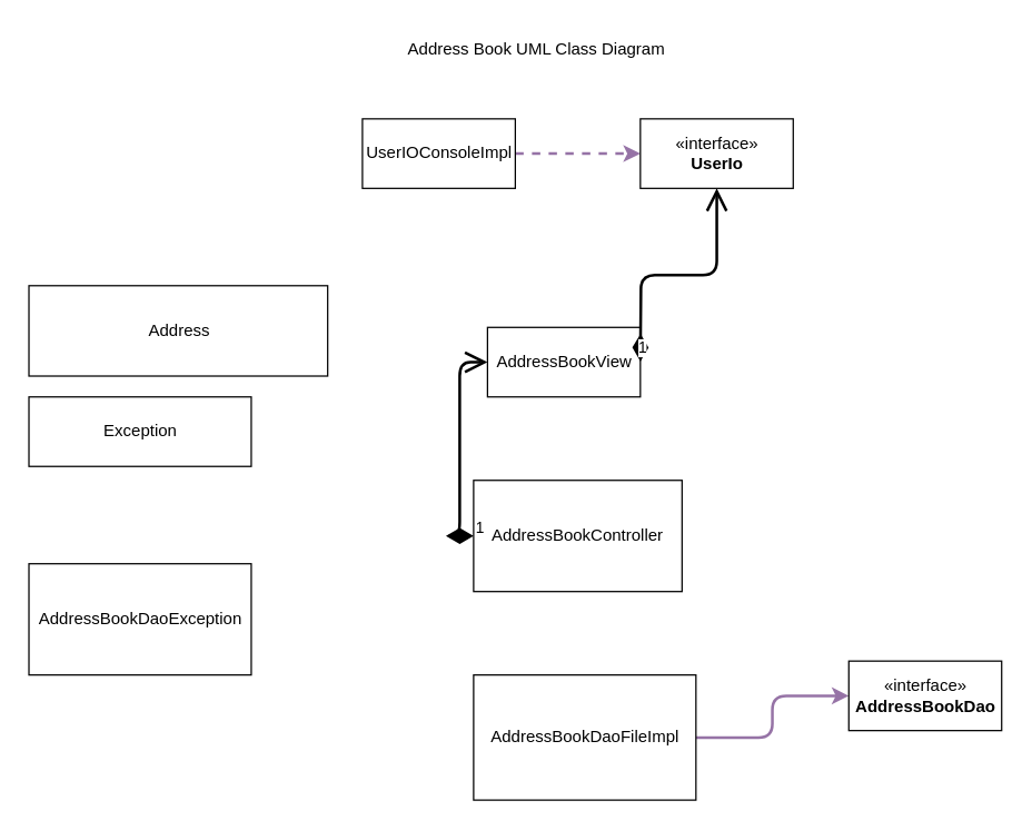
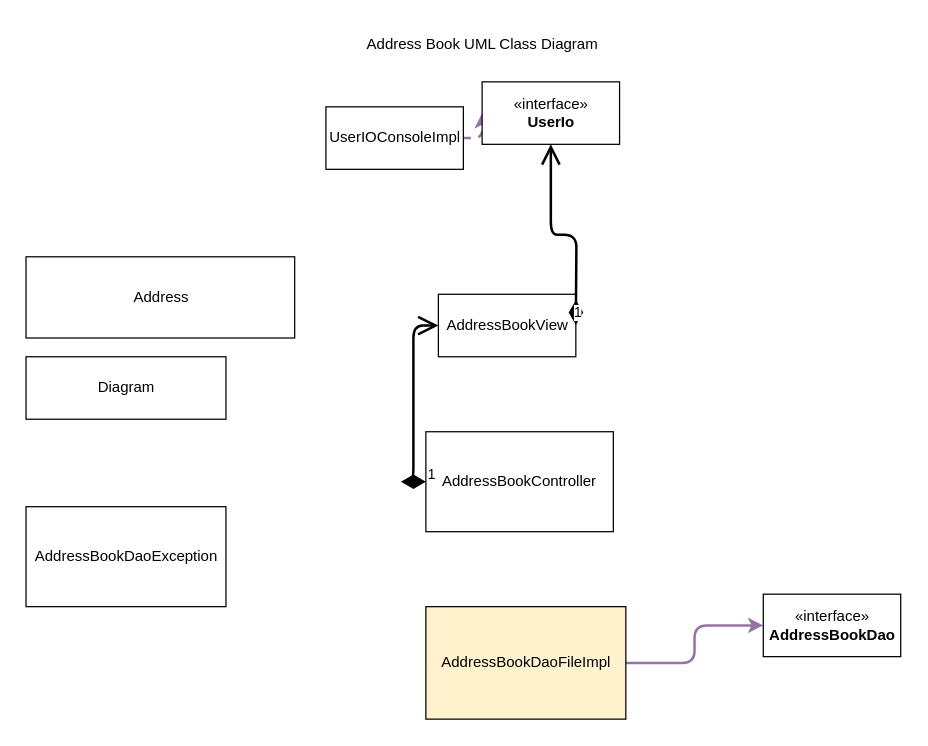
- <mxCell id="8" value="«interface»&lt;br&gt;&lt;b&gt;UserIo&lt;/b&gt;" style="html=1;" vertex="1" parent="1"><mxGeometry x="460" y="85" width="110" height="50" as="geometry" /></mxCell>
+ <mxCell id="8" value="«interface»&lt;br&gt;&lt;b&gt;UserIo&lt;/b&gt;" style="html=1;" vertex="1" parent="1"><mxGeometry x="385" y="65" width="110" height="50" as="geometry" /></mxCell>
- <mxCell id="3" value="Exception" style="html=1;" vertex="1" parent="1"><mxGeometry x="20" y="285" width="160" height="50" as="geometry" /></mxCell>
+ <mxCell id="3" value="Diagram" style="html=1;" vertex="1" parent="1"><mxGeometry x="20" y="285" width="160" height="50" as="geometry" /></mxCell>
- <mxCell id="12" value="AddressBookDaoFileImpl" style="html=1;" vertex="1" parent="1"><mxGeometry x="340" y="485" width="160" height="90" as="geometry" /></mxCell>
+ <mxCell id="12" value="AddressBookDaoFileImpl" style="html=1;fillColor=#fff2cc;" vertex="1" parent="1"><mxGeometry x="340" y="485" width="160" height="90" as="geometry" /></mxCell>
